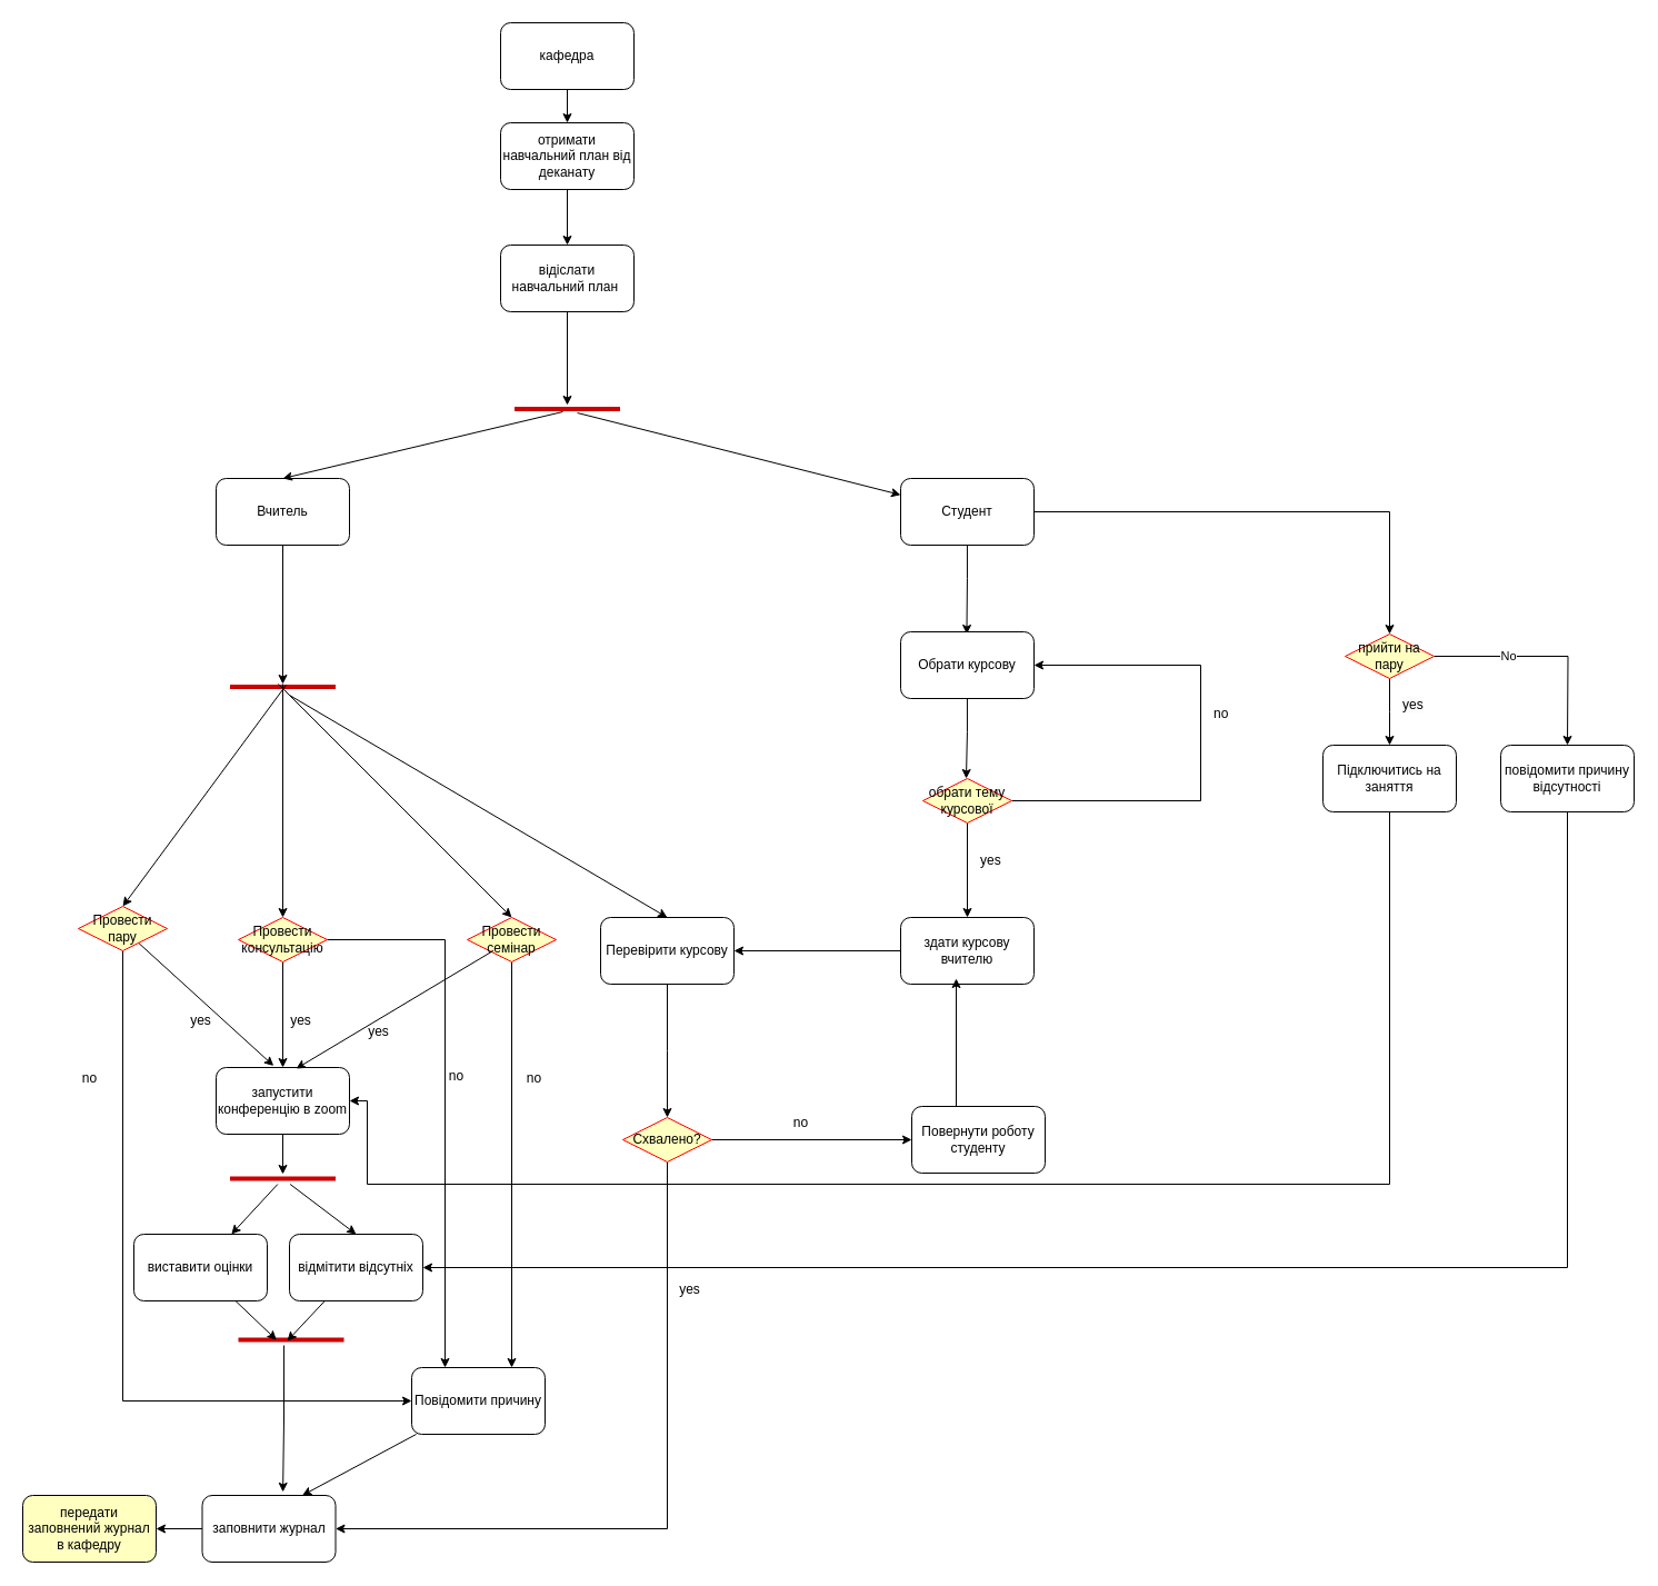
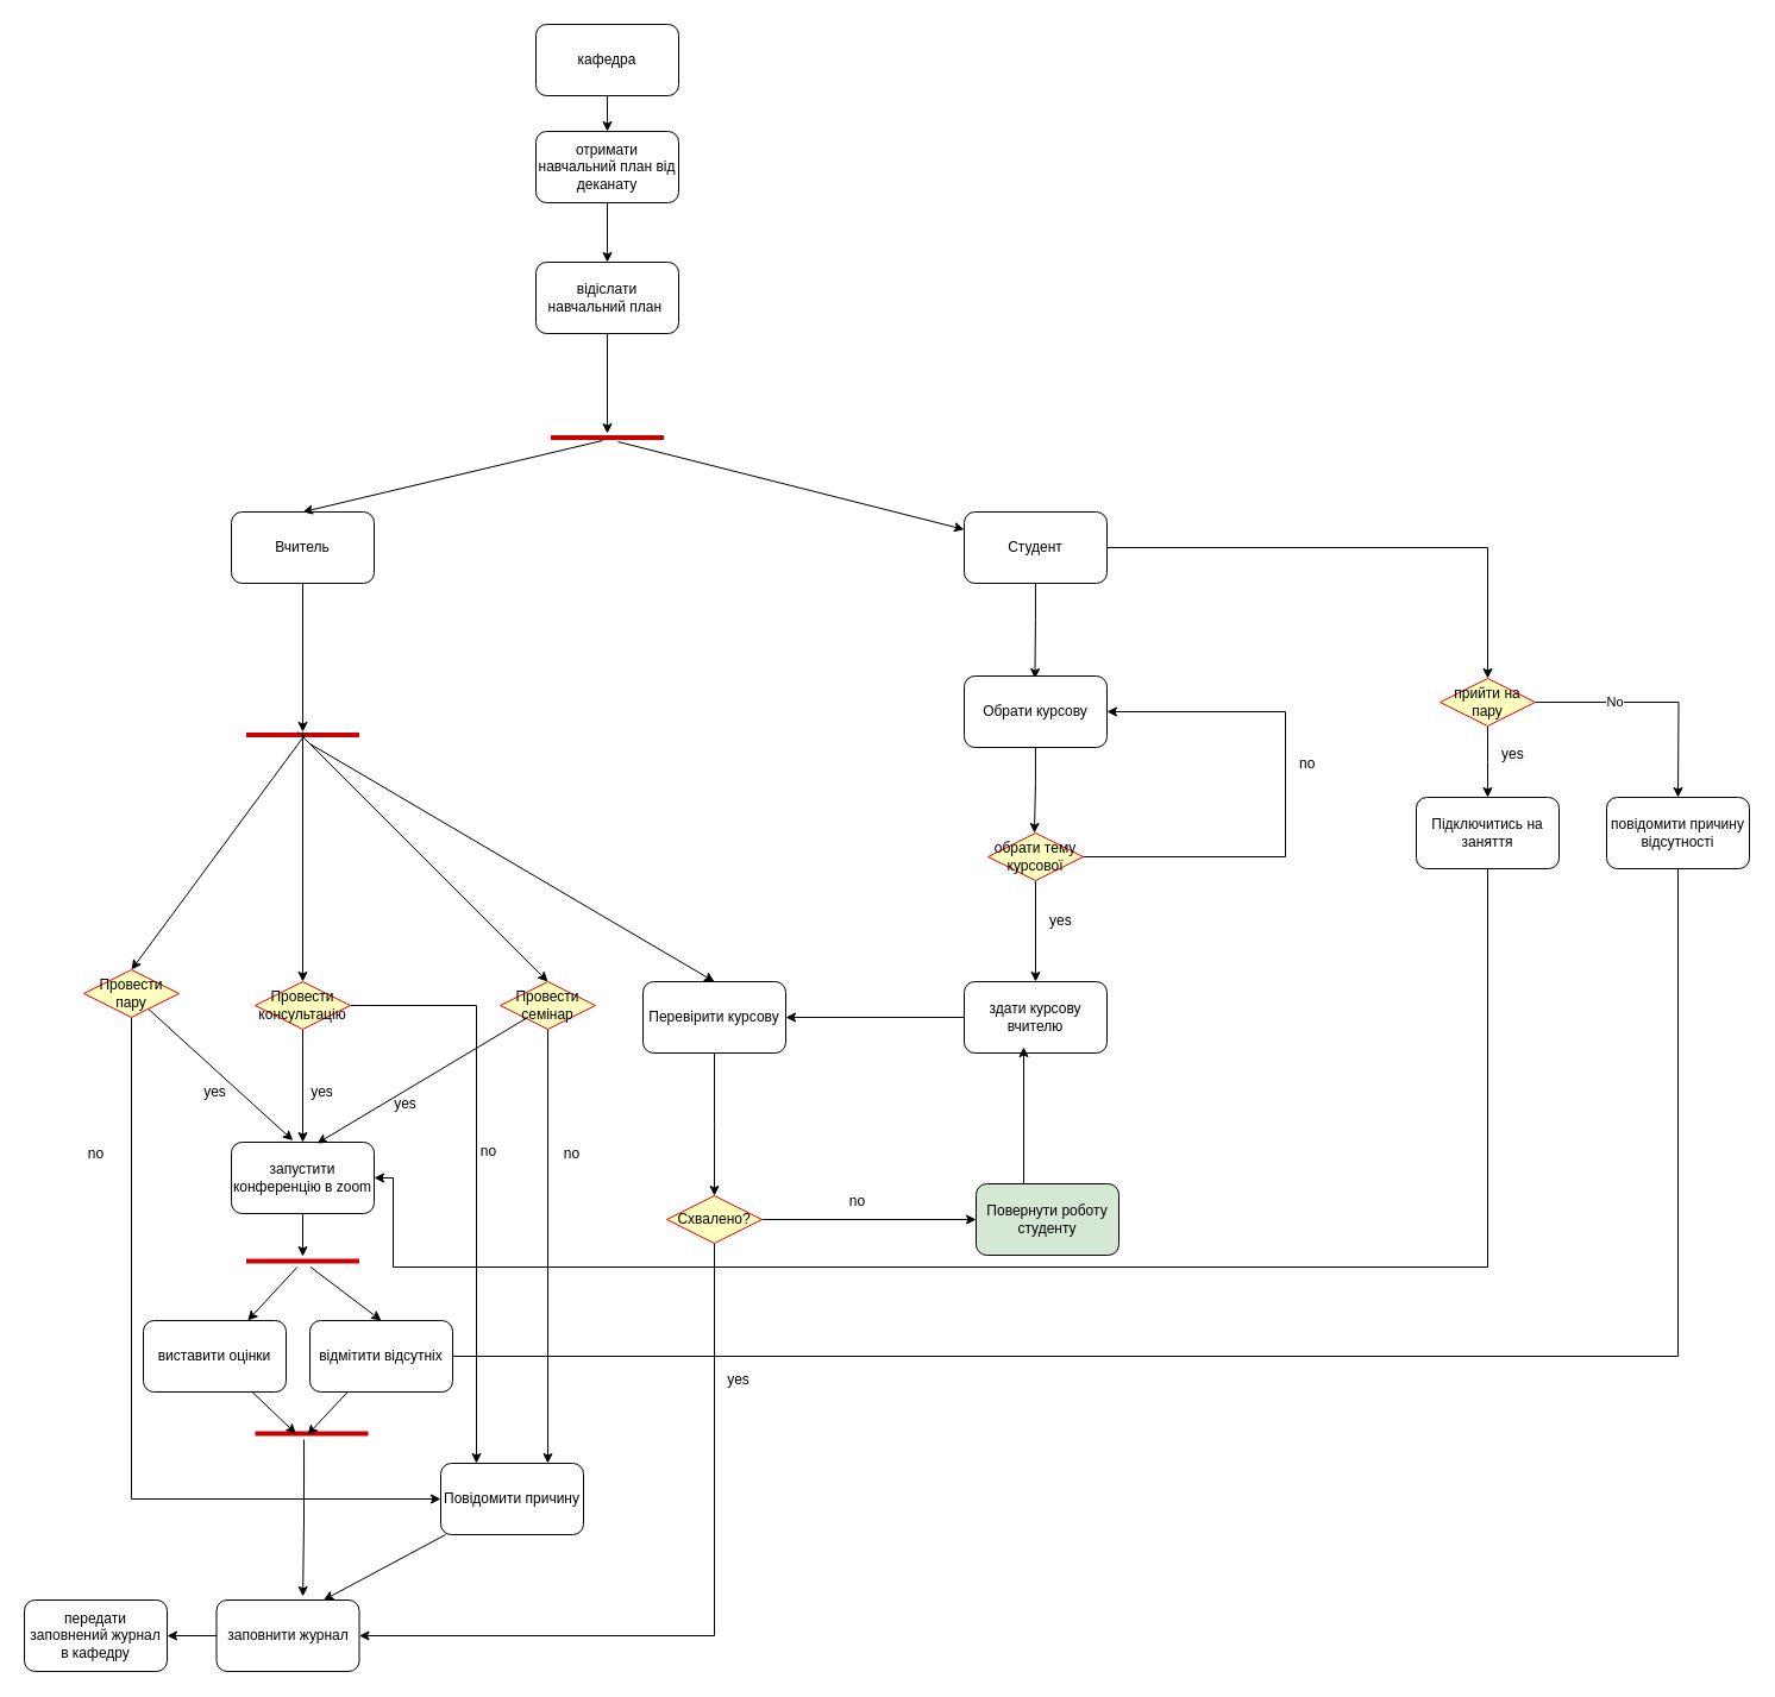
- <mxCell id="58" value="Повернути роботу студенту" style="rounded=1;whiteSpace=wrap;html=1;" parent="1" vertex="1"><mxGeometry x="820" y="995" width="120" height="60" as="geometry" /></mxCell>
+ <mxCell id="58" value="Повернути роботу студенту" style="rounded=1;whiteSpace=wrap;html=1;fillColor=#d5e8d4;" parent="1" vertex="1"><mxGeometry x="820" y="995" width="120" height="60" as="geometry" /></mxCell>
- <mxCell id="21" style="edgeStyle=orthogonalEdgeStyle;rounded=0;orthogonalLoop=1;jettySize=auto;html=1;entryX=1;entryY=0.5;entryDx=0;entryDy=0;" parent="1" source="22" target="68" edge="1"><mxGeometry relative="1" as="geometry"><Array as="points"><mxPoint x="1410" y="1140" /></Array></mxGeometry></mxCell>
+ <mxCell id="21" style="edgeStyle=orthogonalEdgeStyle;rounded=0;orthogonalLoop=1;jettySize=auto;html=1;entryX=1;entryY=0.5;entryDx=0;entryDy=0;endArrow=none;" parent="1" source="22" target="68" edge="1"><mxGeometry relative="1" as="geometry"><Array as="points"><mxPoint x="1410" y="1140" /></Array></mxGeometry></mxCell>
- <mxCell id="78" value="передати заповнений журнал в кафедру" style="rounded=1;whiteSpace=wrap;html=1;fillColor=#ffffc0;" parent="1" vertex="1"><mxGeometry x="20" y="1345" width="120" height="60" as="geometry" /></mxCell>
+ <mxCell id="78" value="передати заповнений журнал в кафедру" style="rounded=1;whiteSpace=wrap;html=1;" parent="1" vertex="1"><mxGeometry x="20" y="1345" width="120" height="60" as="geometry" /></mxCell>
